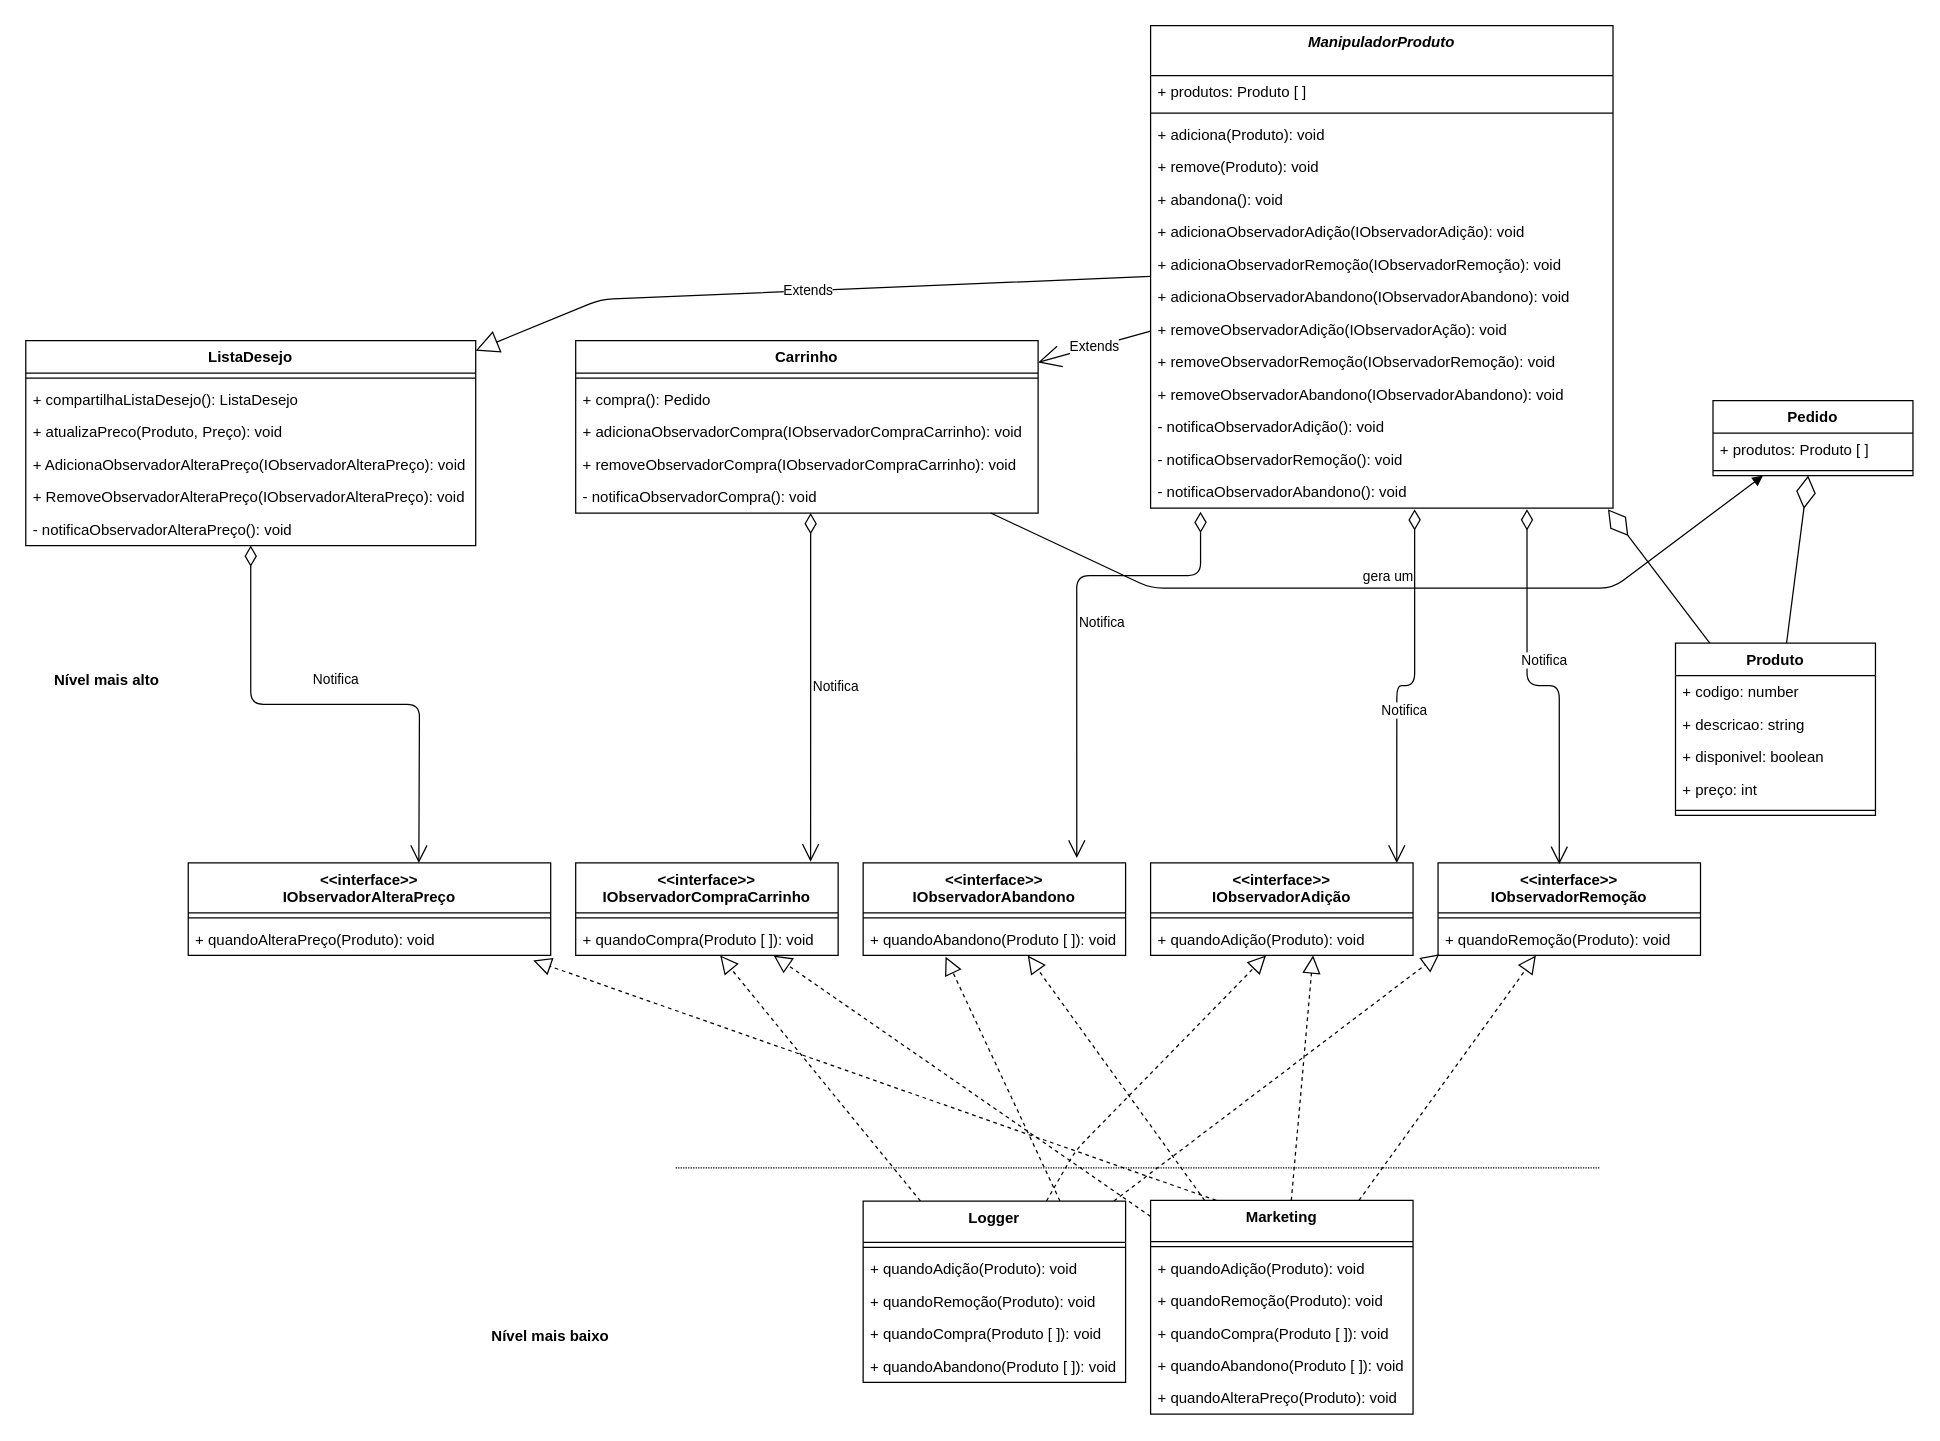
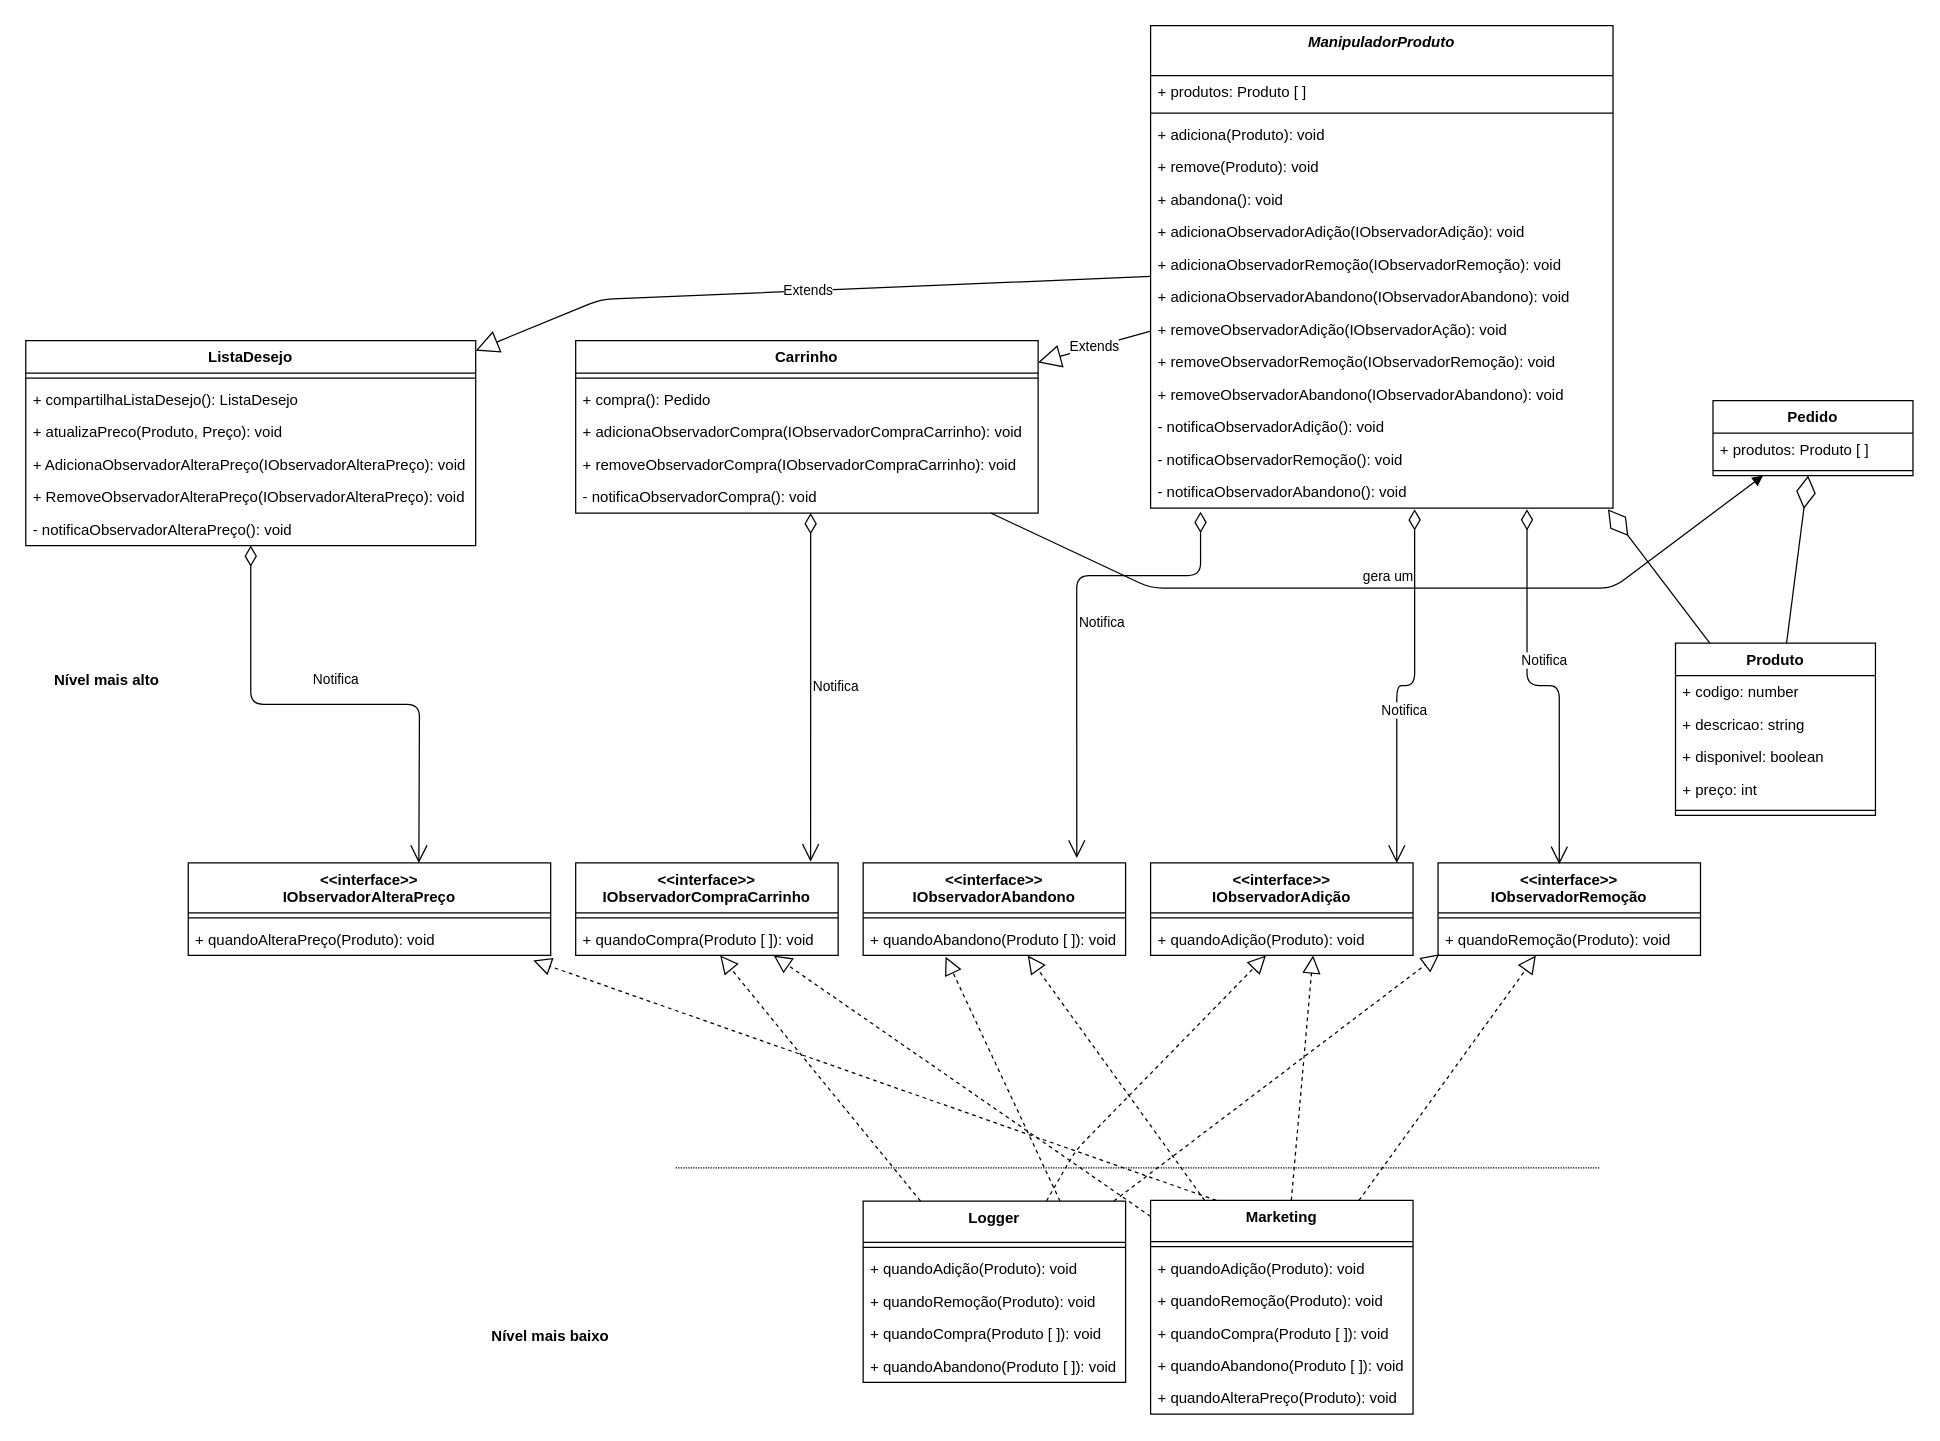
- <mxCell id="88" value="Extends" style="endArrow=open;endSize=16;endFill=0;html=1;" edge="1" parent="1" source="51" target="69"><mxGeometry width="160" relative="1" as="geometry"><mxPoint x="930" y="30" as="sourcePoint" /><mxPoint x="323.04" y="282.966" as="targetPoint" /></mxGeometry></mxCell>
+ <mxCell id="88" value="Extends" style="endArrow=block;endSize=16;endFill=0;html=1;" edge="1" parent="1" source="51" target="69"><mxGeometry width="160" relative="1" as="geometry"><mxPoint x="930" y="30" as="sourcePoint" /><mxPoint x="323.04" y="282.966" as="targetPoint" /></mxGeometry></mxCell>
